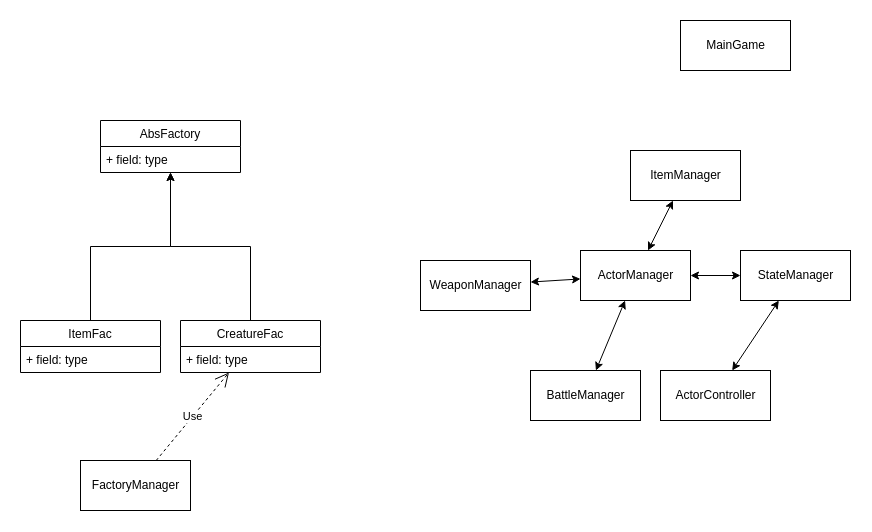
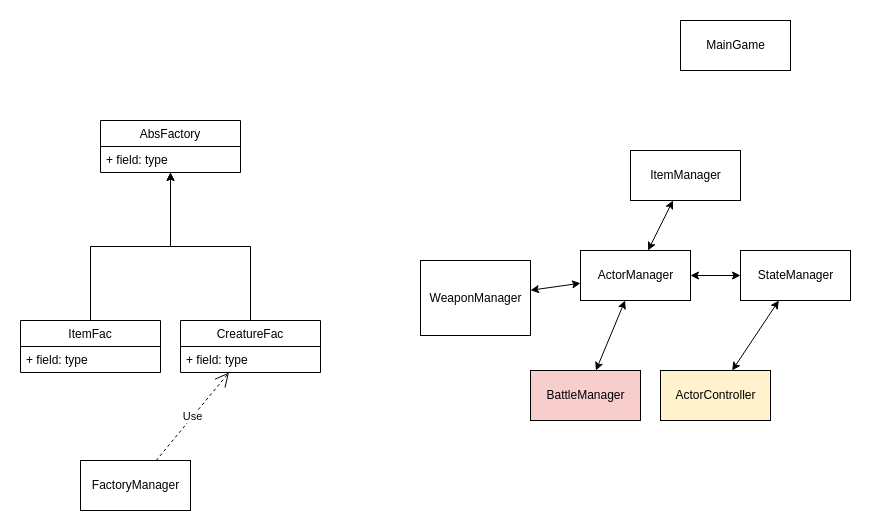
- <mxCell id="16" value="WeaponManager" style="html=1;" vertex="1" parent="1"><mxGeometry x="420" y="260" width="110" height="50" as="geometry" /></mxCell>
+ <mxCell id="16" value="WeaponManager" style="html=1;" vertex="1" parent="1"><mxGeometry x="420" y="260" width="110" height="75" as="geometry" /></mxCell>
- <mxCell id="14" value="BattleManager" style="html=1;" vertex="1" parent="1"><mxGeometry x="530" y="370" width="110" height="50" as="geometry" /></mxCell>
+ <mxCell id="14" value="BattleManager" style="html=1;fillColor=#f8cecc;" vertex="1" parent="1"><mxGeometry x="530" y="370" width="110" height="50" as="geometry" /></mxCell>
- <mxCell id="15" value="ActorController" style="html=1;" vertex="1" parent="1"><mxGeometry x="660" y="370" width="110" height="50" as="geometry" /></mxCell>
+ <mxCell id="15" value="ActorController" style="html=1;fillColor=#fff2cc;" vertex="1" parent="1"><mxGeometry x="660" y="370" width="110" height="50" as="geometry" /></mxCell>
